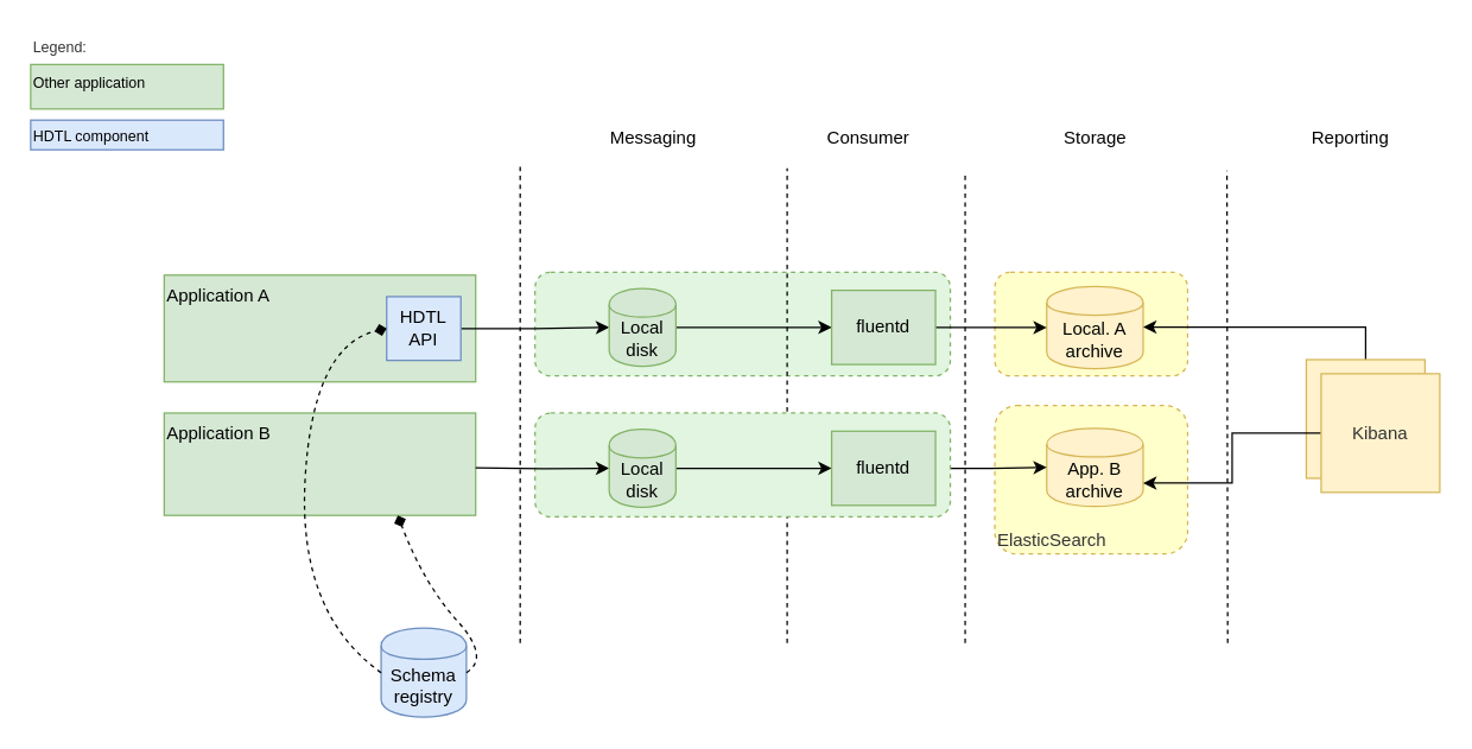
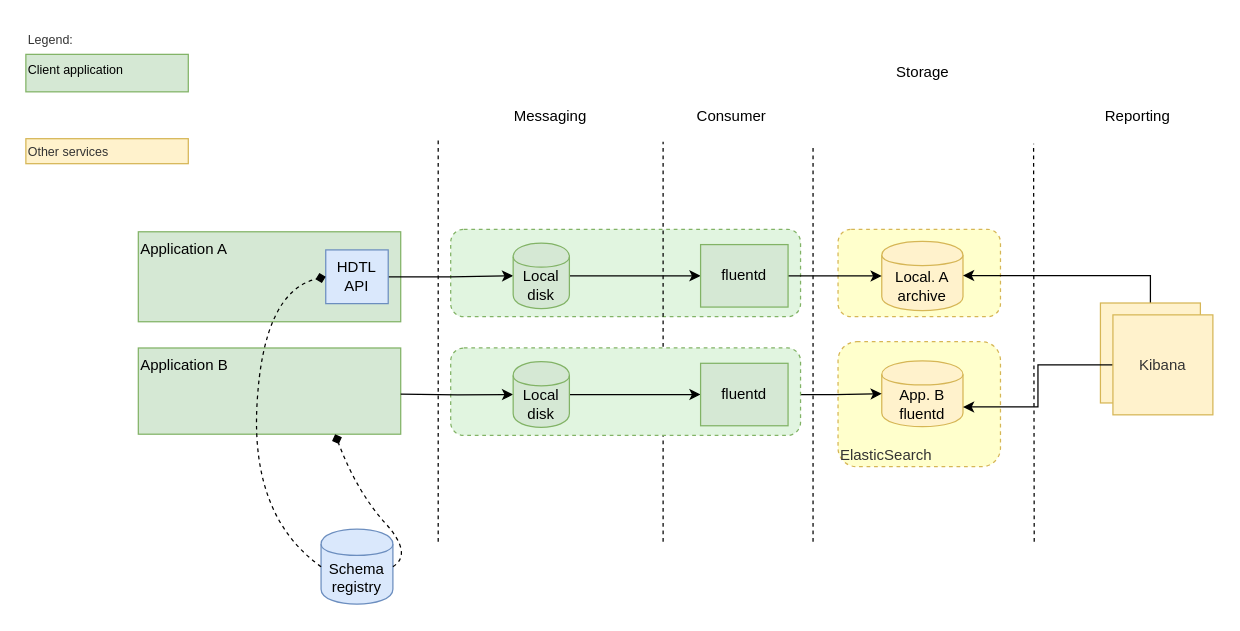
- <mxCell id="26" value="Other application" style="rounded=0;whiteSpace=wrap;html=1;fillColor=#d5e8d4;strokeColor=#82b366;verticalAlign=top;align=left;fontSize=10;" parent="1" vertex="1"><mxGeometry x="20" y="43" width="130" height="30" as="geometry" /></mxCell>
+ <mxCell id="26" value="Client application" style="rounded=0;whiteSpace=wrap;html=1;fillColor=#d5e8d4;strokeColor=#82b366;verticalAlign=top;align=left;fontSize=10;" parent="1" vertex="1"><mxGeometry x="20" y="43" width="130" height="30" as="geometry" /></mxCell>
- <mxCell id="28" value="HDTL component" style="rounded=0;whiteSpace=wrap;html=1;fillColor=#dae8fc;strokeColor=#6c8ebf;align=left;fontSize=10;" parent="1" vertex="1"><mxGeometry x="20" y="80.5" width="130" height="20" as="geometry" /></mxCell>
- <mxCell id="15" value="Storage" style="text;html=1;strokeColor=none;fillColor=none;align=center;verticalAlign=middle;whiteSpace=wrap;rounded=0;" parent="1" vertex="1"><mxGeometry x="687.5" width="100" height="20" as="geometry" y="83" /></mxCell>
+ <mxCell id="15" value="Storage" style="text;html=1;strokeColor=none;fillColor=none;align=center;verticalAlign=middle;whiteSpace=wrap;rounded=0;" parent="1" vertex="1"><mxGeometry x="687.5" y="48" width="100" height="20" as="geometry" /></mxCell>
+ <mxCell id="29" value="Other services" style="rounded=0;whiteSpace=wrap;html=1;fillColor=#fff2cc;fontColor=#333333;align=left;strokeColor=#d6b656;fontSize=10;" parent="1" vertex="1"><mxGeometry x="20" y="110.5" width="130" height="20" as="geometry" /></mxCell>
- <mxCell id="18" value="App. B archive" style="shape=cylinder;whiteSpace=wrap;html=1;boundedLbl=1;backgroundOutline=1;fillColor=#fff2cc;strokeColor=#d6b656;" parent="1" vertex="1"><mxGeometry x="705" y="288.25" width="65" height="52.75" as="geometry" /></mxCell>
+ <mxCell id="18" value="App. B fluentd" style="shape=cylinder;whiteSpace=wrap;html=1;boundedLbl=1;backgroundOutline=1;fillColor=#fff2cc;strokeColor=#d6b656;" parent="1" vertex="1"><mxGeometry x="705" y="288.25" width="65" height="52.75" as="geometry" /></mxCell>
